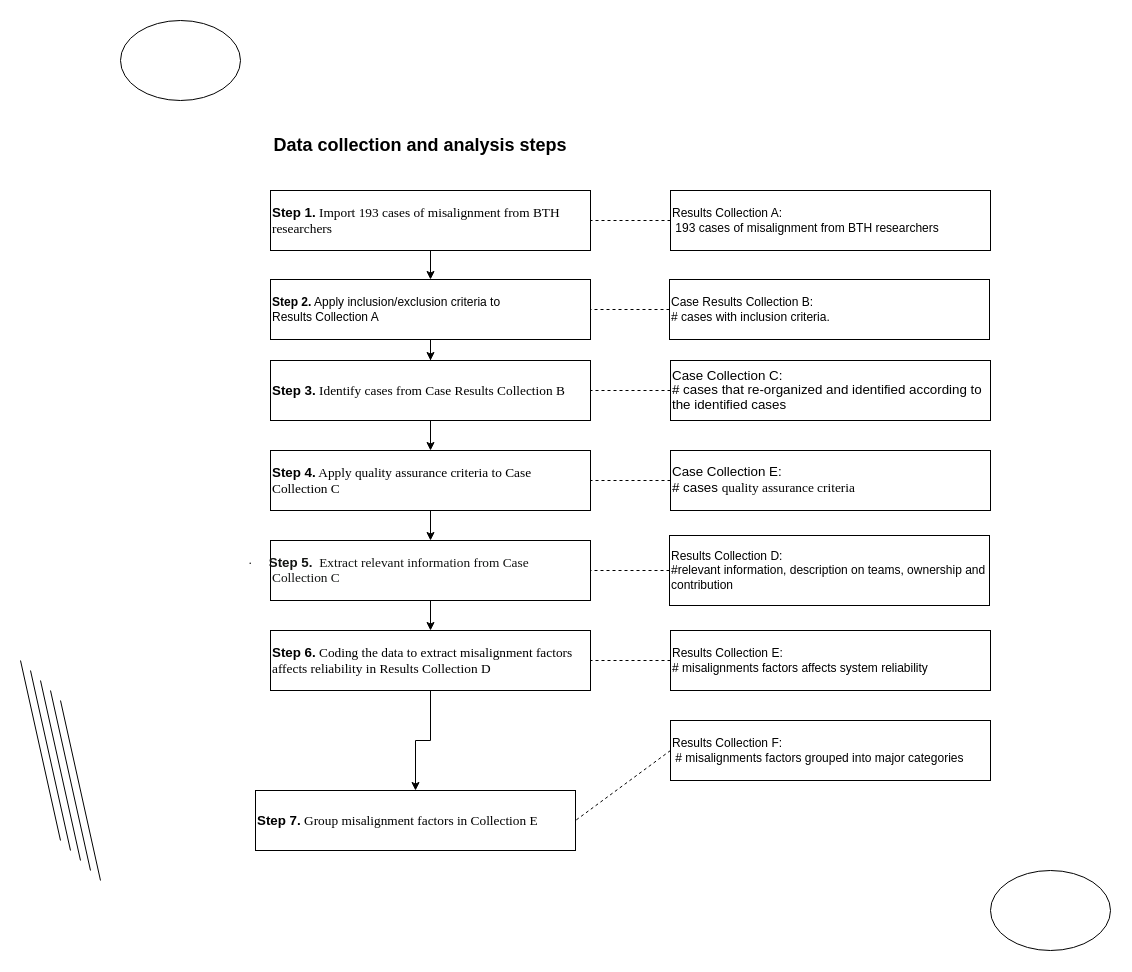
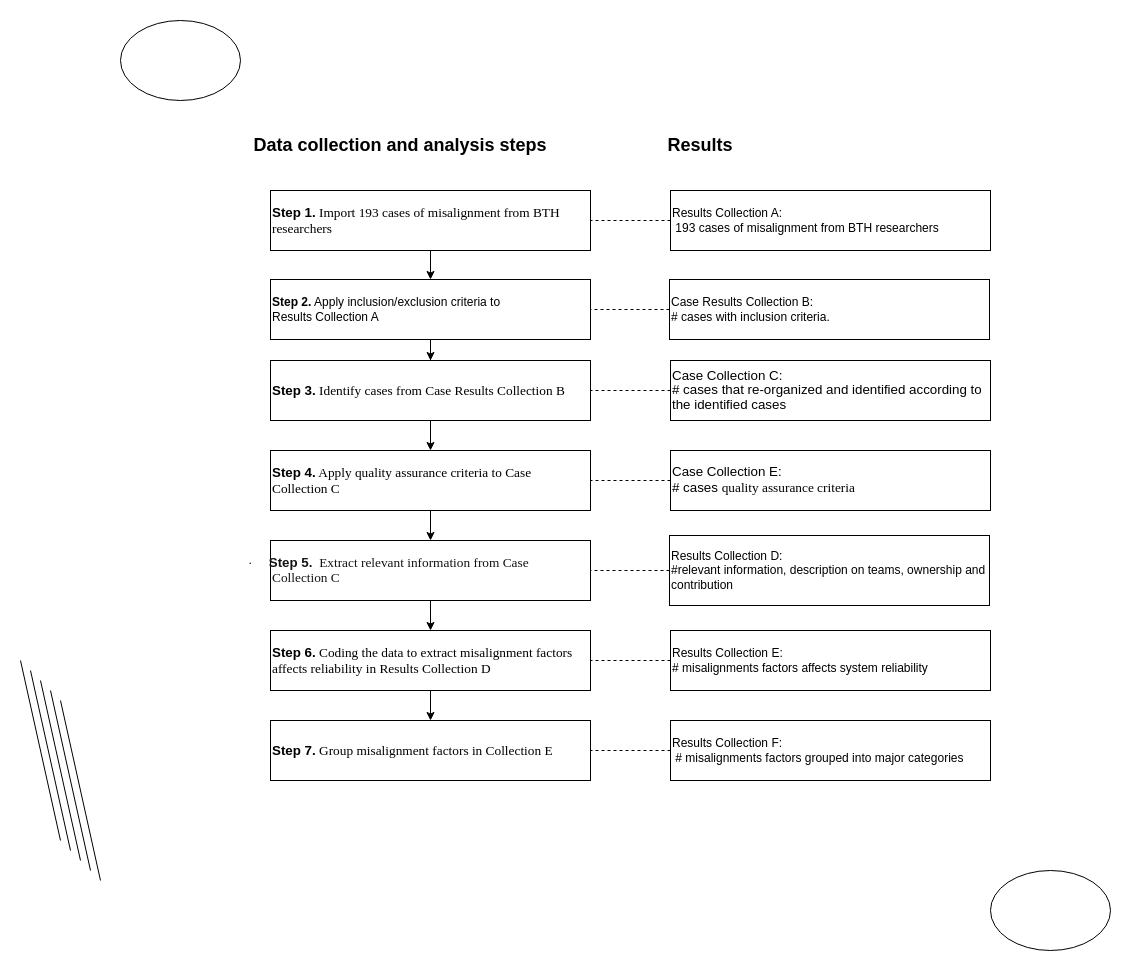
- <mxCell id="28" value="&lt;b&gt;&lt;font style=&quot;font-size: 18px;&quot;&gt;Data collection and analysis steps&lt;/font&gt;&lt;/b&gt;" style="text;html=1;strokeColor=none;fillColor=none;align=center;verticalAlign=middle;whiteSpace=wrap;rounded=0;" parent="1" vertex="1"><mxGeometry x="260" y="130" width="320" height="30" as="geometry" /></mxCell>
+ <mxCell id="28" value="&lt;b&gt;&lt;font style=&quot;font-size: 18px;&quot;&gt;Data collection and analysis steps&lt;/font&gt;&lt;/b&gt;" style="text;html=1;strokeColor=none;fillColor=none;align=center;verticalAlign=middle;whiteSpace=wrap;rounded=0;" parent="1" vertex="1"><mxGeometry x="240" y="130" width="320" height="30" as="geometry" /></mxCell>
+ <mxCell id="29" value="&lt;b&gt;Results&lt;/b&gt;" style="text;html=1;strokeColor=none;fillColor=none;align=center;verticalAlign=middle;whiteSpace=wrap;rounded=0;fontSize=18;" parent="1" vertex="1"><mxGeometry x="670" y="130" width="60" height="30" as="geometry" /></mxCell>
- <mxCell id="21" value="&lt;b&gt;&lt;span style=&quot;font-size:10.0pt;line-height:107%;&lt;br/&gt;font-family:&amp;quot;Georgia&amp;quot;,serif;mso-fareast-font-family:&amp;quot;Times New Roman&amp;quot;;&lt;br/&gt;mso-fareast-theme-font:minor-fareast;mso-bidi-font-family:Arial;mso-bidi-theme-font:&lt;br/&gt;minor-bidi;mso-font-width:105%;mso-ansi-language:EN-US;mso-fareast-language:&lt;br/&gt;EN-US;mso-bidi-language:AR-SA&quot;&gt;Step 7.&lt;/span&gt;&lt;/b&gt;&lt;span style=&quot;font-size:10.0pt;&lt;br/&gt;line-height:107%;font-family:&amp;quot;Georgia&amp;quot;,serif;mso-fareast-font-family:&amp;quot;Times New Roman&amp;quot;;&lt;br/&gt;mso-fareast-theme-font:minor-fareast;mso-bidi-font-family:Arial;mso-bidi-theme-font:&lt;br/&gt;minor-bidi;mso-font-width:105%;mso-ansi-language:EN-US;mso-fareast-language:&lt;br/&gt;EN-US;mso-bidi-language:AR-SA&quot;&gt; Group misalignment factors in Collection E&lt;/span&gt;" style="rounded=0;whiteSpace=wrap;html=1;fontColor=#000000;align=left;" parent="1" vertex="1"><mxGeometry x="255" y="790" width="320" height="60" as="geometry" /></mxCell>
+ <mxCell id="21" value="&lt;b&gt;&lt;span style=&quot;font-size:10.0pt;line-height:107%;&lt;br/&gt;font-family:&amp;quot;Georgia&amp;quot;,serif;mso-fareast-font-family:&amp;quot;Times New Roman&amp;quot;;&lt;br/&gt;mso-fareast-theme-font:minor-fareast;mso-bidi-font-family:Arial;mso-bidi-theme-font:&lt;br/&gt;minor-bidi;mso-font-width:105%;mso-ansi-language:EN-US;mso-fareast-language:&lt;br/&gt;EN-US;mso-bidi-language:AR-SA&quot;&gt;Step 7.&lt;/span&gt;&lt;/b&gt;&lt;span style=&quot;font-size:10.0pt;&lt;br/&gt;line-height:107%;font-family:&amp;quot;Georgia&amp;quot;,serif;mso-fareast-font-family:&amp;quot;Times New Roman&amp;quot;;&lt;br/&gt;mso-fareast-theme-font:minor-fareast;mso-bidi-font-family:Arial;mso-bidi-theme-font:&lt;br/&gt;minor-bidi;mso-font-width:105%;mso-ansi-language:EN-US;mso-fareast-language:&lt;br/&gt;EN-US;mso-bidi-language:AR-SA&quot;&gt; Group misalignment factors in Collection E&lt;/span&gt;" style="rounded=0;whiteSpace=wrap;html=1;fontColor=#000000;align=left;" parent="1" vertex="1"><mxGeometry x="270" y="720" width="320" height="60" as="geometry" /></mxCell>
